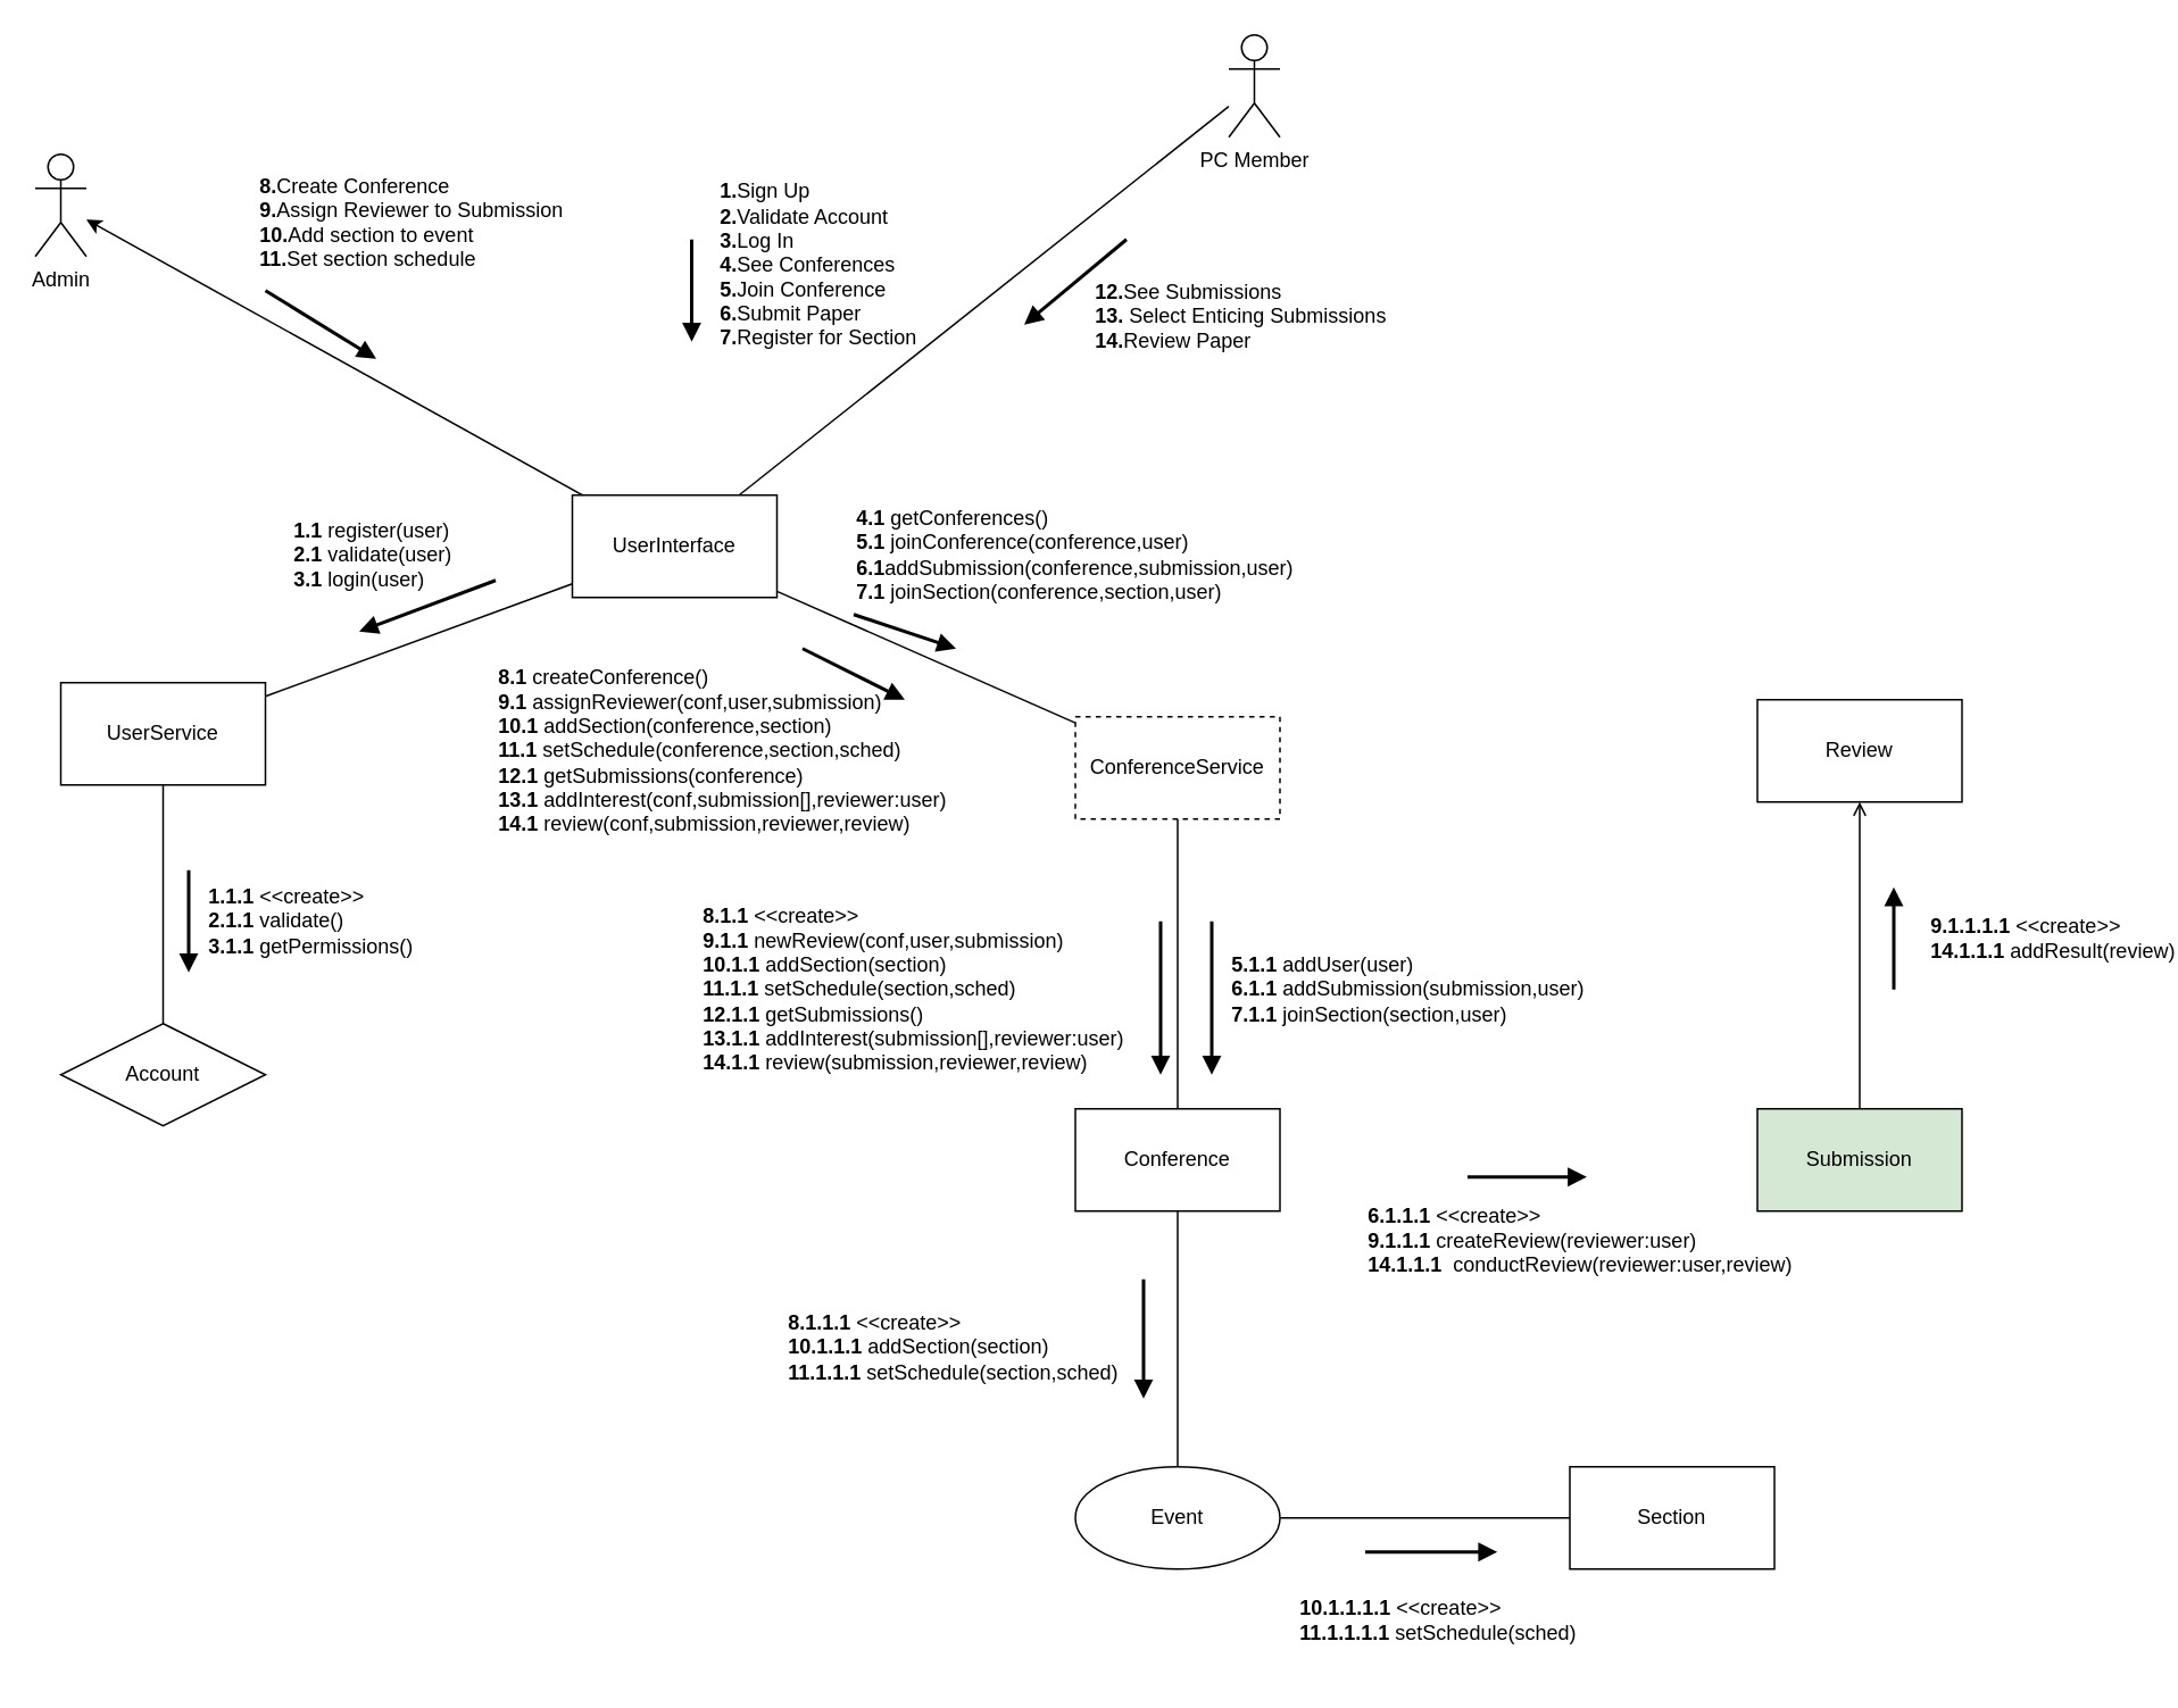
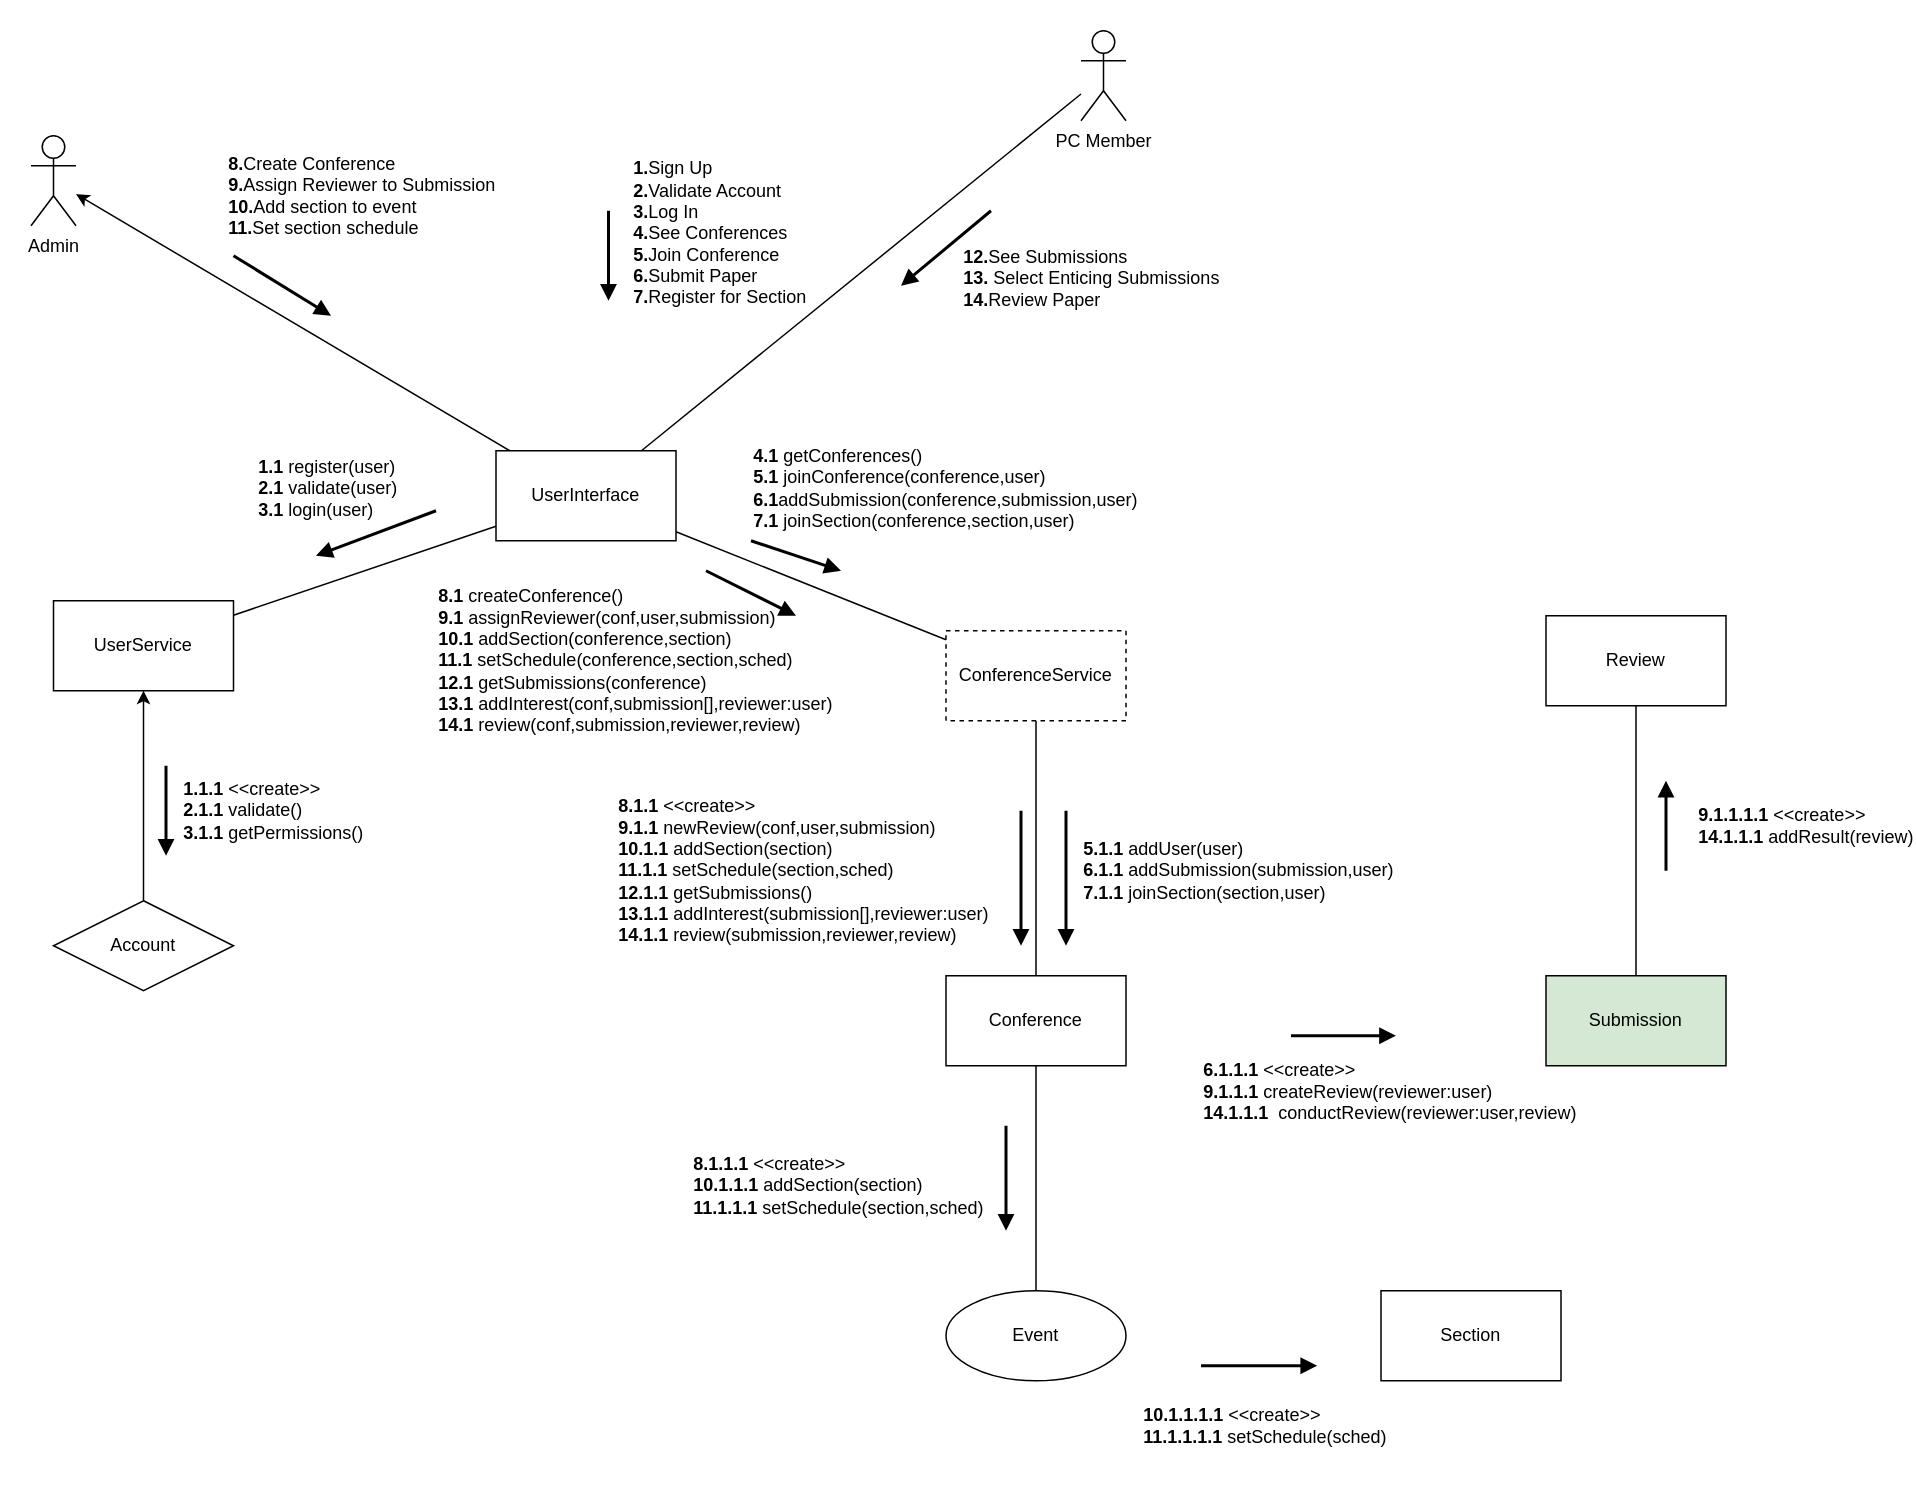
- <mxCell id="4" value="UserInterface" style="rounded=0;whiteSpace=wrap;html=1;" vertex="1" parent="1"><mxGeometry x="335" y="290" width="120" height="60" as="geometry" /></mxCell>
+ <mxCell id="4" value="UserInterface" style="rounded=0;whiteSpace=wrap;html=1;" vertex="1" parent="1"><mxGeometry x="330" y="300" width="120" height="60" as="geometry" /></mxCell>
- <mxCell id="20" value="" style="endArrow=none;html=1;" edge="1" parent="1" source="16" target="3"><mxGeometry width="50" height="50" relative="1" as="geometry"><mxPoint x="370" y="520" as="sourcePoint" /><mxPoint x="420" y="470" as="targetPoint" /></mxGeometry></mxCell>
+ <mxCell id="20" value="" style="endArrow=classic;html=1;" edge="1" parent="1" source="16" target="3"><mxGeometry width="50" height="50" relative="1" as="geometry"><mxPoint x="370" y="520" as="sourcePoint" /><mxPoint x="420" y="470" as="targetPoint" /></mxGeometry></mxCell>
- <mxCell id="15" value="" style="endArrow=open;html=1;" edge="1" parent="1" source="6" target="7"><mxGeometry width="50" height="50" relative="1" as="geometry"><mxPoint x="370" y="520" as="sourcePoint" /><mxPoint x="420" y="470" as="targetPoint" /></mxGeometry></mxCell>
+ <mxCell id="15" value="" style="endArrow=none;html=1;" edge="1" parent="1" source="6" target="7"><mxGeometry width="50" height="50" relative="1" as="geometry"><mxPoint x="370" y="520" as="sourcePoint" /><mxPoint x="420" y="470" as="targetPoint" /></mxGeometry></mxCell>
- <mxCell id="19" value="" style="endArrow=none;html=1;" edge="1" parent="1" source="17" target="18"><mxGeometry width="50" height="50" relative="1" as="geometry"><mxPoint x="240" y="680" as="sourcePoint" /><mxPoint x="290" y="630" as="targetPoint" /></mxGeometry></mxCell>
